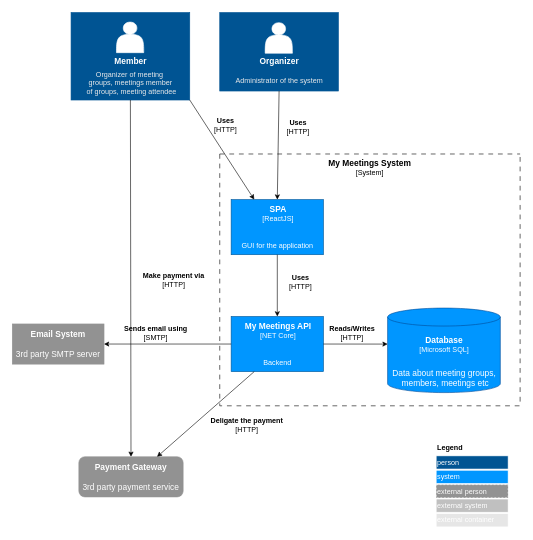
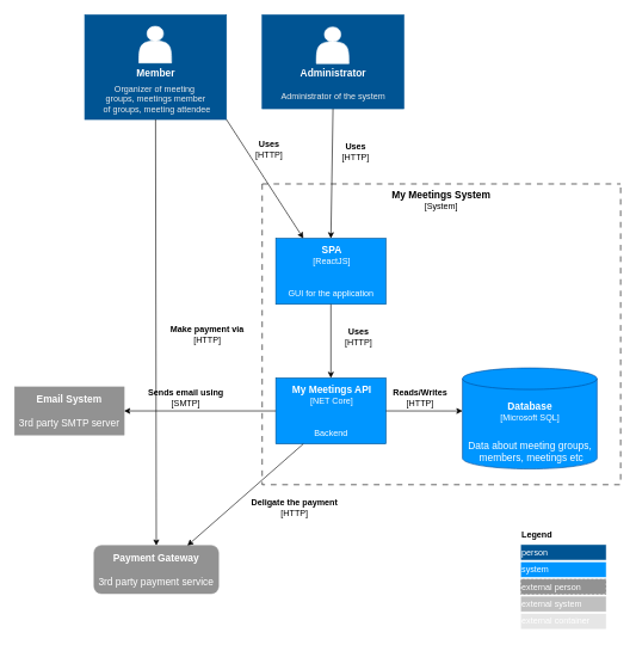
- <mxCell id="8" value="&lt;font color=&quot;#ffffff&quot;&gt;&lt;span style=&quot;caret-color: rgb(255, 255, 255); font-size: 14px;&quot;&gt;&lt;b&gt;Organizer&lt;/b&gt;&lt;/span&gt;&lt;/font&gt;" style="text;html=1;align=center;verticalAlign=middle;resizable=0;points=[];autosize=1;strokeColor=none;fillColor=none;" vertex="1" parent="1"><mxGeometry x="410.01" y="88" width="110" height="28" as="geometry" /></mxCell>
+ <mxCell id="8" value="&lt;font color=&quot;#ffffff&quot;&gt;&lt;span style=&quot;caret-color: rgb(255, 255, 255); font-size: 14px;&quot;&gt;&lt;b&gt;Administrator&lt;/b&gt;&lt;/span&gt;&lt;/font&gt;" style="text;html=1;align=center;verticalAlign=middle;resizable=0;points=[];autosize=1;strokeColor=none;fillColor=none;" vertex="1" parent="1"><mxGeometry x="410.01" y="88" width="110" height="28" as="geometry" /></mxCell>
